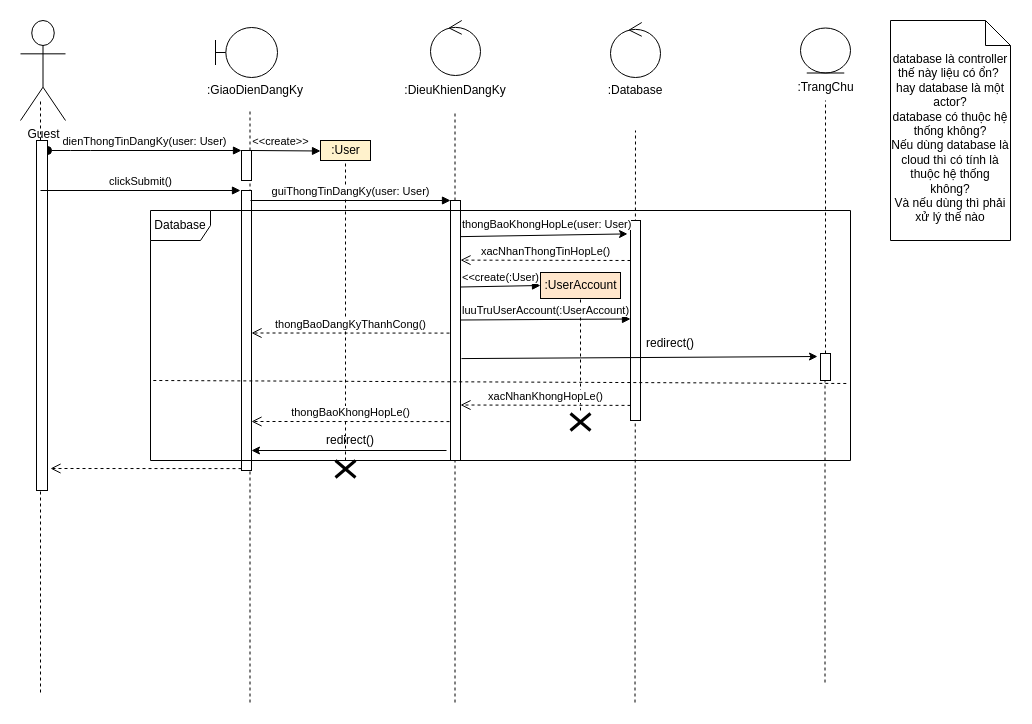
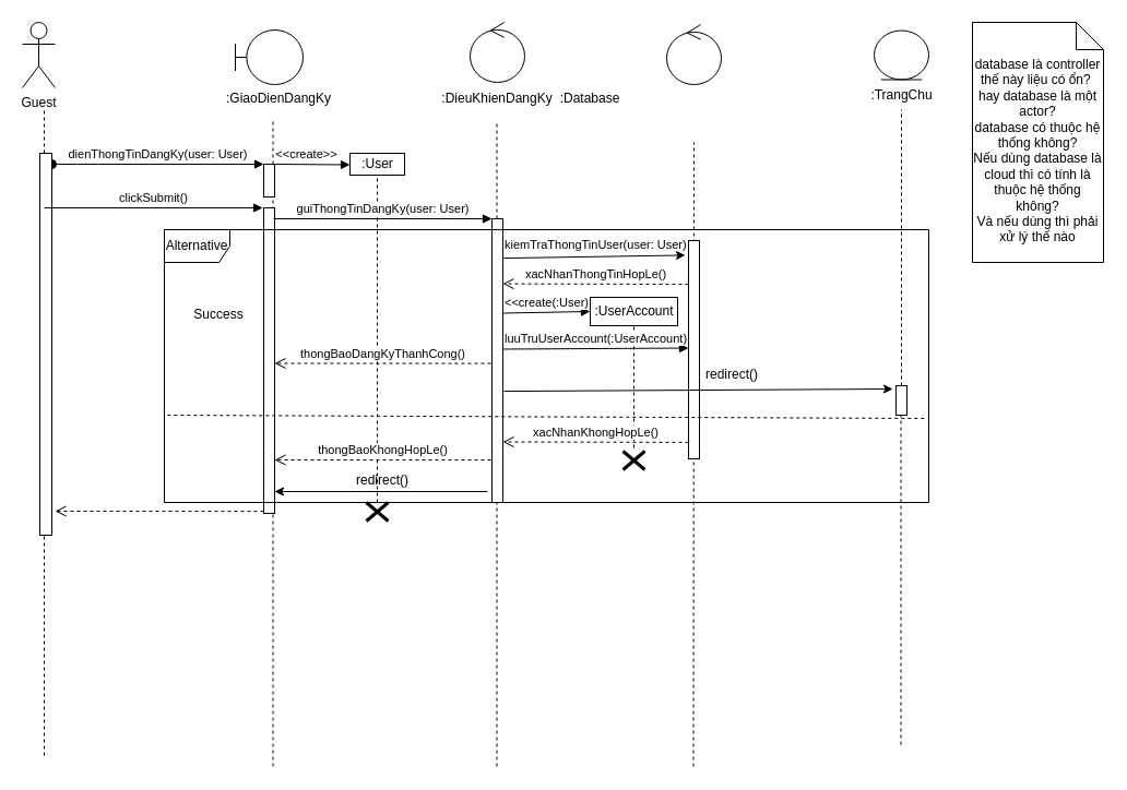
- <mxCell id="4" value="Guest" style="shape=umlActor;verticalLabelPosition=bottom;verticalAlign=top;html=1;outlineConnect=0;" parent="1" vertex="1"><mxGeometry x="20" y="20" width="45" height="100" as="geometry" /></mxCell>
+ <mxCell id="4" value="Guest" style="shape=umlActor;verticalLabelPosition=bottom;verticalAlign=top;html=1;outlineConnect=0;" parent="1" vertex="1"><mxGeometry x="20" y="20" width="30" height="60" as="geometry" /></mxCell>
- <mxCell id="13" value=":Database" style="text;html=1;strokeColor=none;fillColor=none;align=center;verticalAlign=middle;whiteSpace=wrap;rounded=0;" parent="1" vertex="1"><mxGeometry x="615" y="80" width="40" height="20" as="geometry" /></mxCell>
+ <mxCell id="13" value=":Database" style="text;html=1;strokeColor=none;fillColor=none;align=center;verticalAlign=middle;whiteSpace=wrap;rounded=0;" parent="1" vertex="1"><mxGeometry x="520" y="80" width="40" height="20" as="geometry" /></mxCell>
- <mxCell id="27" value=":User" style="html=1;fillColor=#fff2cc;" parent="1" vertex="1"><mxGeometry x="320" y="140" width="50" height="20" as="geometry" /></mxCell>
+ <mxCell id="27" value=":User" style="html=1;" parent="1" vertex="1"><mxGeometry x="320" y="140" width="50" height="20" as="geometry" /></mxCell>
- <mxCell id="34" value="Database" style="shape=umlFrame;whiteSpace=wrap;html=1;" parent="1" vertex="1"><mxGeometry x="150" y="210" width="700" height="250" as="geometry" /></mxCell>
+ <mxCell id="34" value="Alternative" style="shape=umlFrame;whiteSpace=wrap;html=1;" parent="1" vertex="1"><mxGeometry x="150" y="210" width="700" height="250" as="geometry" /></mxCell>
- <mxCell id="43" value="&lt;meta charset=&quot;utf-8&quot;&gt;&lt;span style=&quot;color: rgb(0, 0, 0); font-family: helvetica; font-size: 11px; font-style: normal; font-weight: 400; letter-spacing: normal; text-align: center; text-indent: 0px; text-transform: none; word-spacing: 0px; background-color: rgb(255, 255, 255); display: inline; float: none;&quot;&gt;thongBaoKhongHopLe(user: User)&lt;/span&gt;" style="text;whiteSpace=wrap;html=1;" parent="1" vertex="1"><mxGeometry x="460" y="210" width="190" height="30" as="geometry" /></mxCell>
+ <mxCell id="43" value="&lt;meta charset=&quot;utf-8&quot;&gt;&lt;span style=&quot;color: rgb(0, 0, 0); font-family: helvetica; font-size: 11px; font-style: normal; font-weight: 400; letter-spacing: normal; text-align: center; text-indent: 0px; text-transform: none; word-spacing: 0px; background-color: rgb(255, 255, 255); display: inline; float: none;&quot;&gt;kiemTraThongTinUser(user: User)&lt;/span&gt;" style="text;whiteSpace=wrap;html=1;" parent="1" vertex="1"><mxGeometry x="460" y="210" width="190" height="30" as="geometry" /></mxCell>
- <mxCell id="35" value=":UserAccount" style="html=1;fillColor=#ffe6cc;" parent="1" vertex="1"><mxGeometry x="540" y="272" width="80" height="26" as="geometry" /></mxCell>
+ <mxCell id="35" value=":UserAccount" style="html=1;" parent="1" vertex="1"><mxGeometry x="540" y="272" width="80" height="26" as="geometry" /></mxCell>
+ <mxCell id="41" value="Success" style="text;html=1;strokeColor=none;fillColor=none;align=center;verticalAlign=middle;whiteSpace=wrap;rounded=0;" parent="1" vertex="1"><mxGeometry x="180" y="278" width="40" height="20" as="geometry" /></mxCell>
